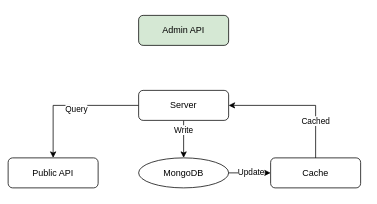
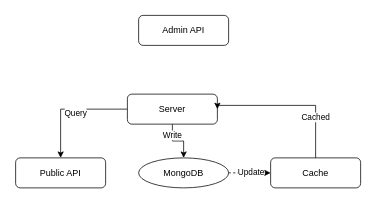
- <mxCell id="2" value="Admin API" style="rounded=1;whiteSpace=wrap;html=1;fontSize=12;glass=0;strokeWidth=1;shadow=0;fillColor=#d5e8d4;" parent="1" vertex="1"><mxGeometry x="184" y="20" width="120" height="40" as="geometry" /></mxCell>
+ <mxCell id="2" value="Admin API" style="rounded=1;whiteSpace=wrap;html=1;fontSize=12;glass=0;strokeWidth=1;shadow=0;" parent="1" vertex="1"><mxGeometry x="184" y="20" width="120" height="40" as="geometry" /></mxCell>
- <mxCell id="7" value="Server" style="rounded=1;whiteSpace=wrap;html=1;fontSize=12;glass=0;strokeWidth=1;shadow=0;" vertex="1" parent="1"><mxGeometry x="184" y="120" width="120" height="40" as="geometry" /></mxCell>
+ <mxCell id="7" value="Server" style="rounded=1;whiteSpace=wrap;html=1;fontSize=12;glass=0;strokeWidth=1;shadow=0;" vertex="1" parent="1"><mxGeometry x="169" y="125" width="120" height="40" as="geometry" /></mxCell>
- <mxCell id="11" value="Public API" style="rounded=1;whiteSpace=wrap;html=1;fontSize=12;glass=0;strokeWidth=1;shadow=0;" vertex="1" parent="1"><mxGeometry x="10" y="210" width="120" height="40" as="geometry" /></mxCell>
+ <mxCell id="11" value="Public API" style="rounded=1;whiteSpace=wrap;html=1;fontSize=12;glass=0;strokeWidth=1;shadow=0;" vertex="1" parent="1"><mxGeometry x="20" y="210" width="120" height="40" as="geometry" /></mxCell>
- <mxCell id="8" style="edgeStyle=orthogonalEdgeStyle;rounded=0;orthogonalLoop=1;jettySize=auto;html=1;entryX=0;entryY=0.5;entryDx=0;entryDy=0;" edge="1" parent="1" source="10" target="14"><mxGeometry relative="1" as="geometry" /></mxCell>
+ <mxCell id="8" style="edgeStyle=orthogonalEdgeStyle;rounded=0;orthogonalLoop=1;jettySize=auto;html=1;entryX=0;entryY=0.5;entryDx=0;entryDy=0;dashed=1;" edge="1" parent="1" source="10" target="14"><mxGeometry relative="1" as="geometry" /></mxCell>
